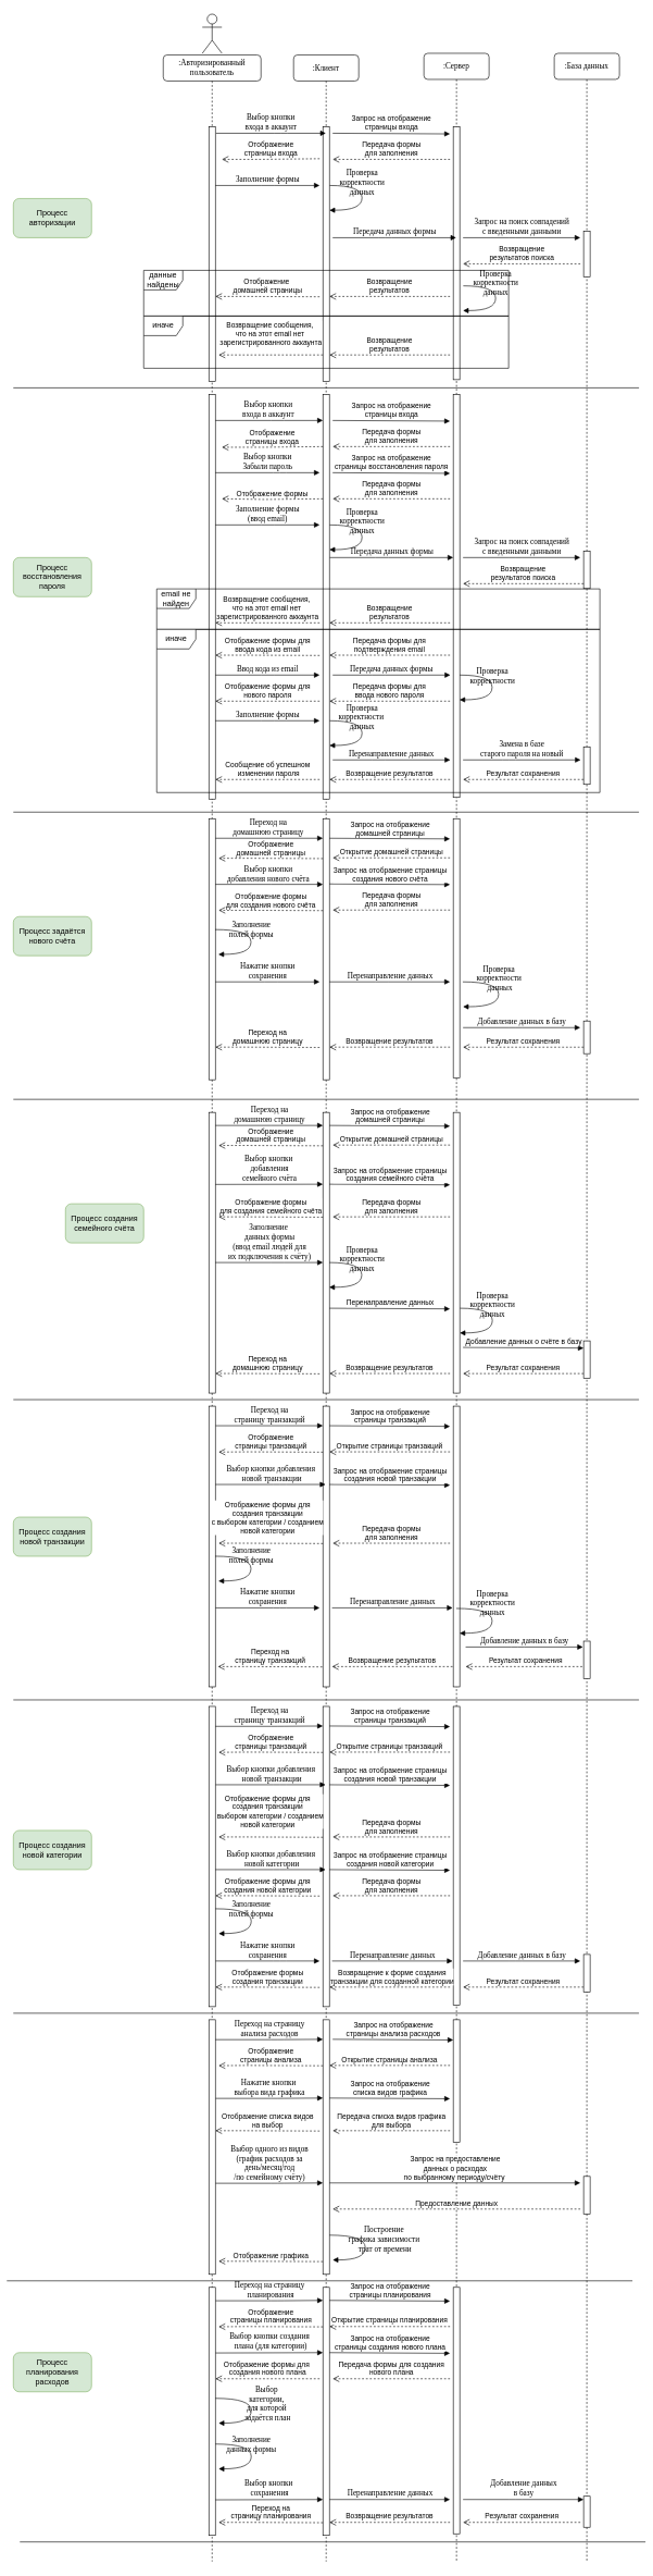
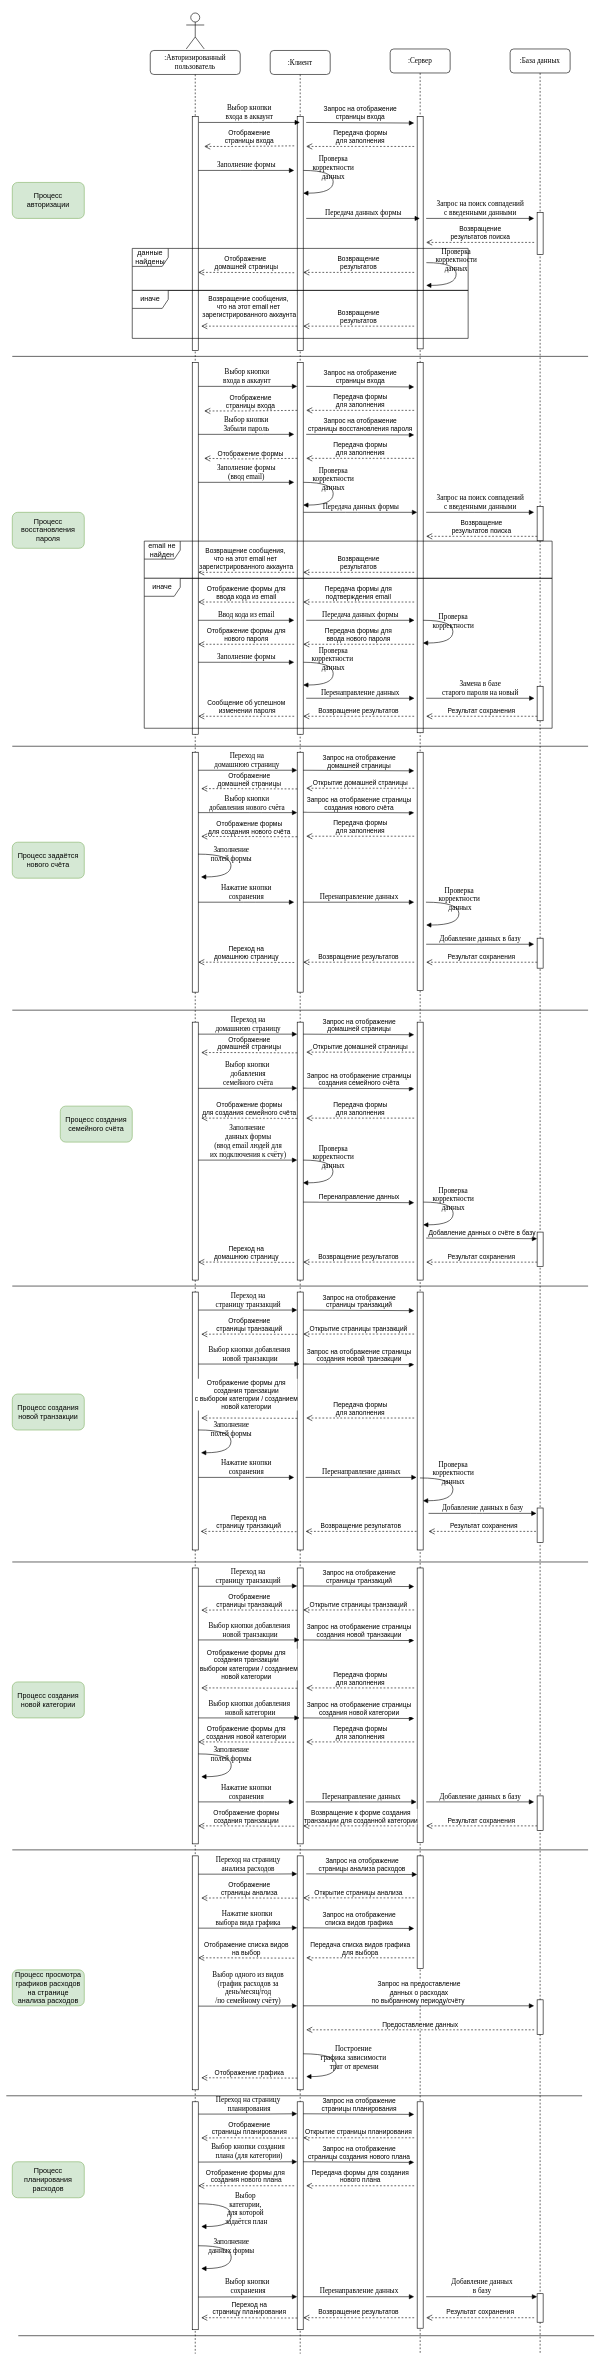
+ <mxCell id="181" value="Процесс просмотра&lt;div&gt;графиков расходов на странице&lt;br&gt;&lt;div&gt;анализа расходов&lt;/div&gt;&lt;/div&gt;" style="rounded=1;whiteSpace=wrap;html=1;fillColor=#d5e8d4;strokeColor=#82b366;" vertex="1" parent="1"><mxGeometry x="20" y="3283" width="120" height="60" as="geometry" /></mxCell>
